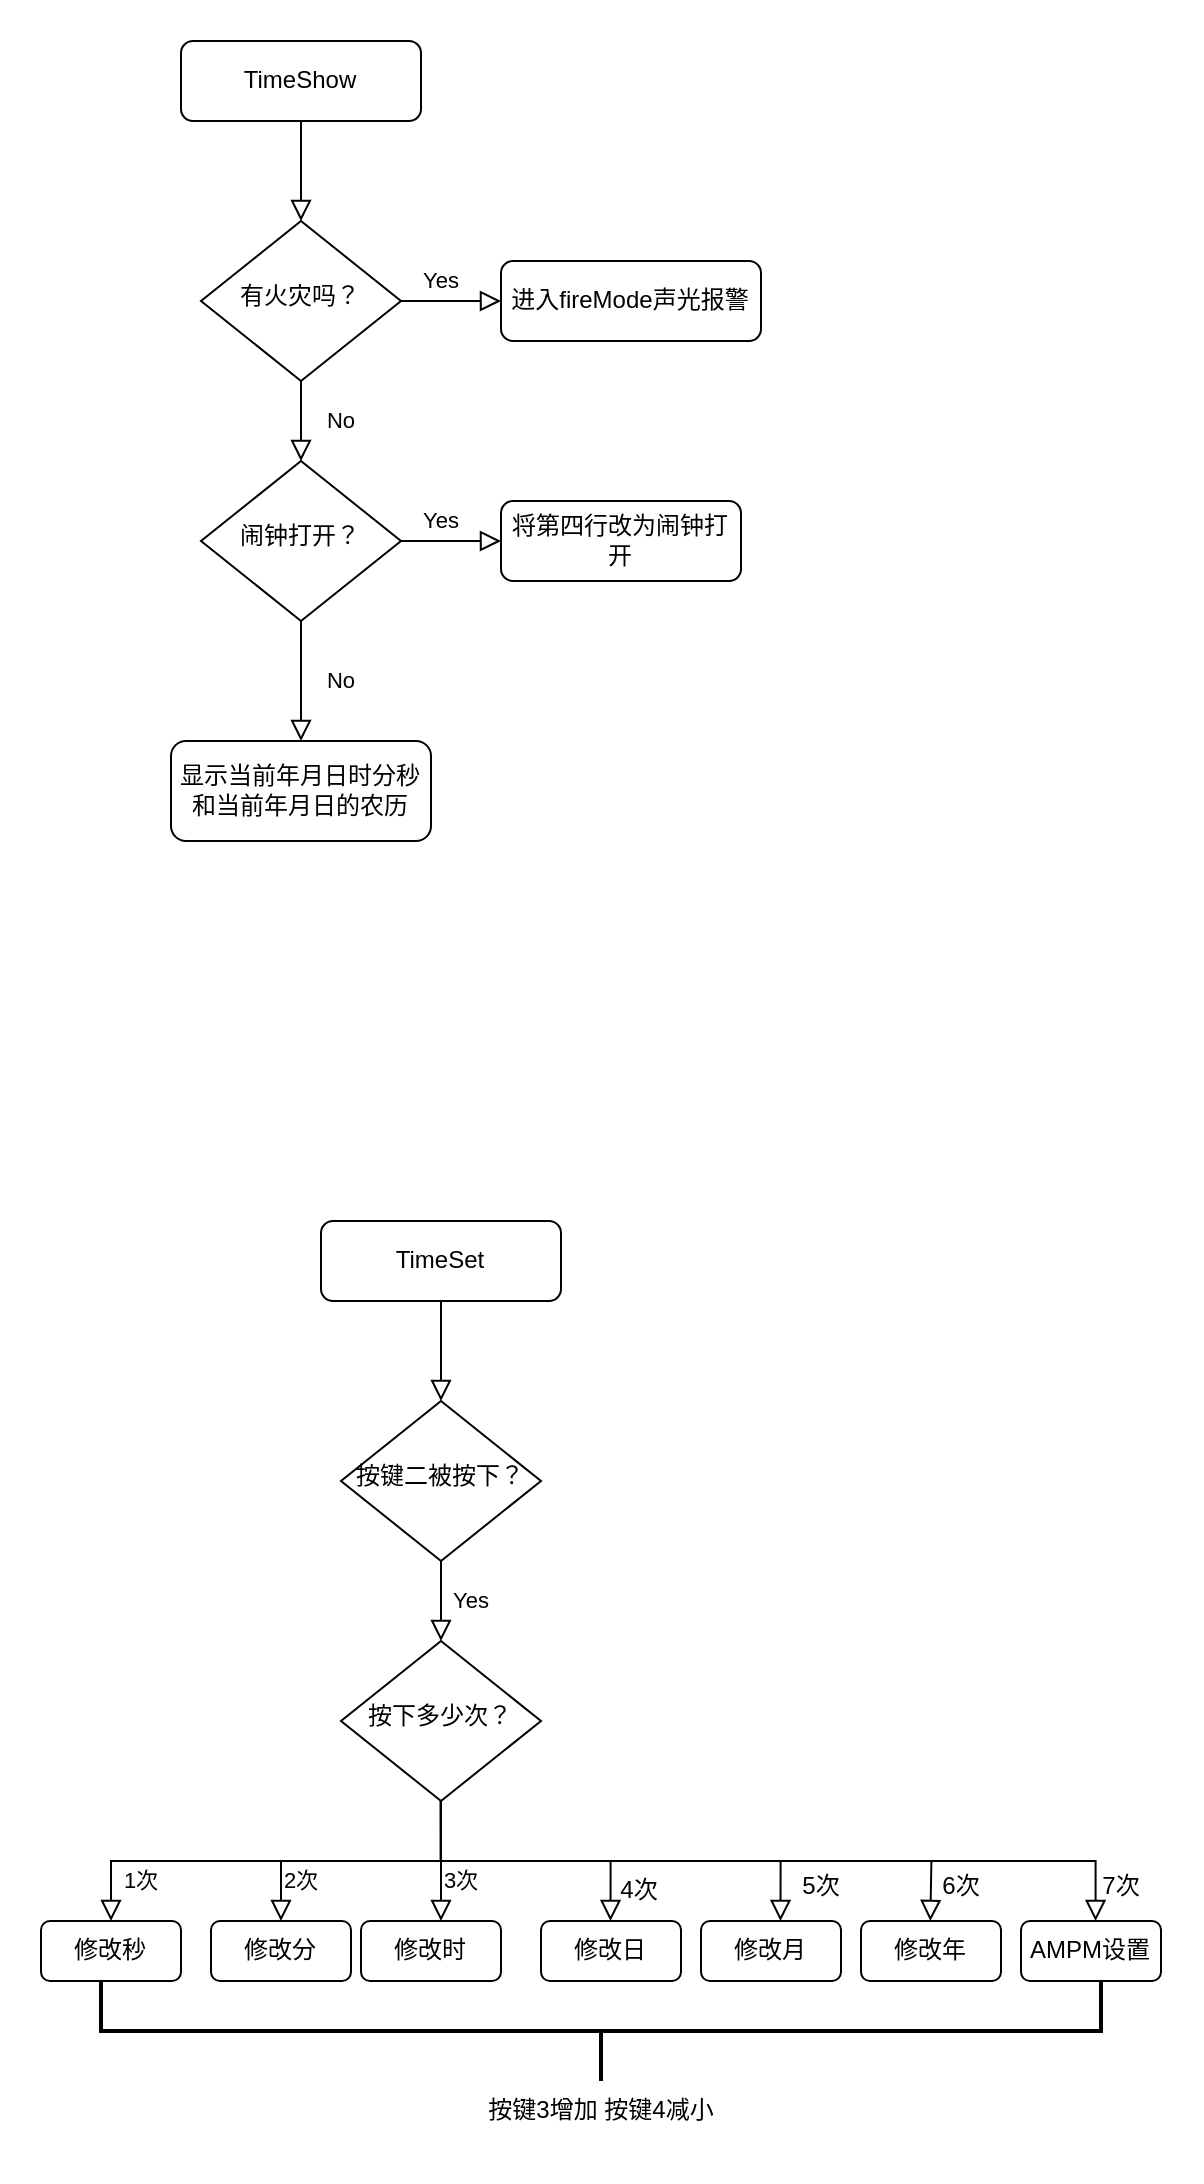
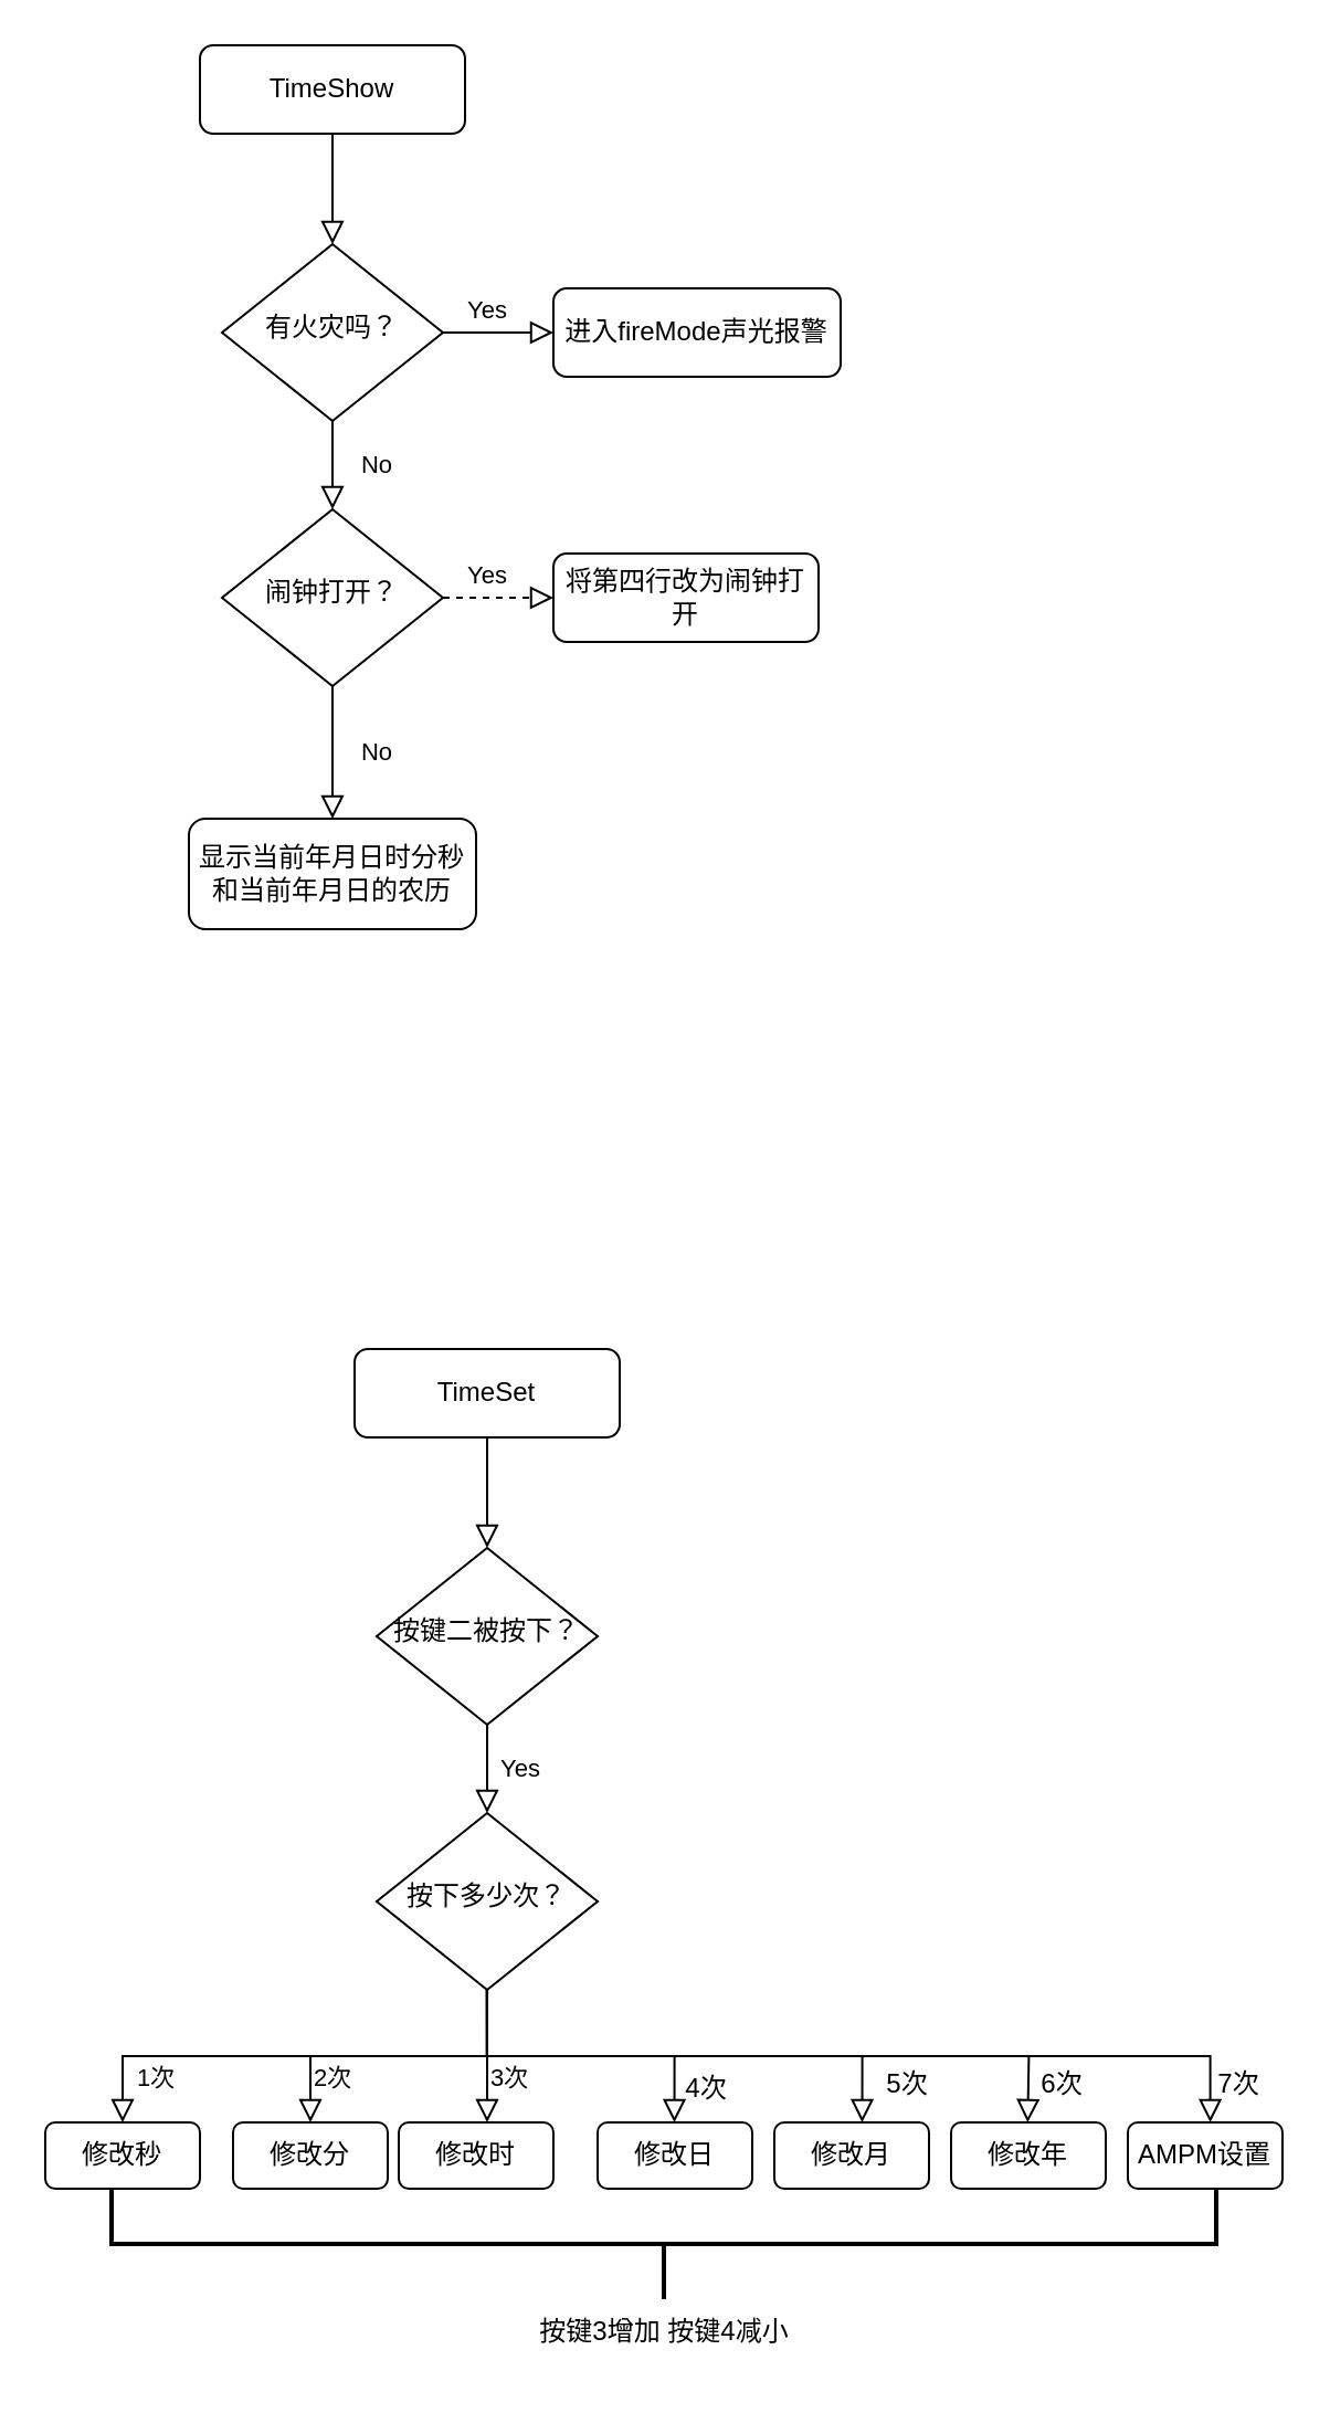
- <mxCell id="9" value="Yes" style="edgeStyle=orthogonalEdgeStyle;rounded=0;html=1;jettySize=auto;orthogonalLoop=1;fontSize=11;endArrow=block;endFill=0;endSize=8;strokeWidth=1;shadow=0;labelBackgroundColor=none;" parent="1" source="10" target="12" edge="1"><mxGeometry x="-0.2" y="10" relative="1" as="geometry"><mxPoint as="offset" /></mxGeometry></mxCell>
+ <mxCell id="9" value="Yes" style="edgeStyle=orthogonalEdgeStyle;rounded=0;html=1;jettySize=auto;orthogonalLoop=1;fontSize=11;endArrow=block;endFill=0;endSize=8;strokeWidth=1;shadow=0;labelBackgroundColor=none;dashed=1;" parent="1" source="10" target="12" edge="1"><mxGeometry x="-0.2" y="10" relative="1" as="geometry"><mxPoint as="offset" /></mxGeometry></mxCell>
